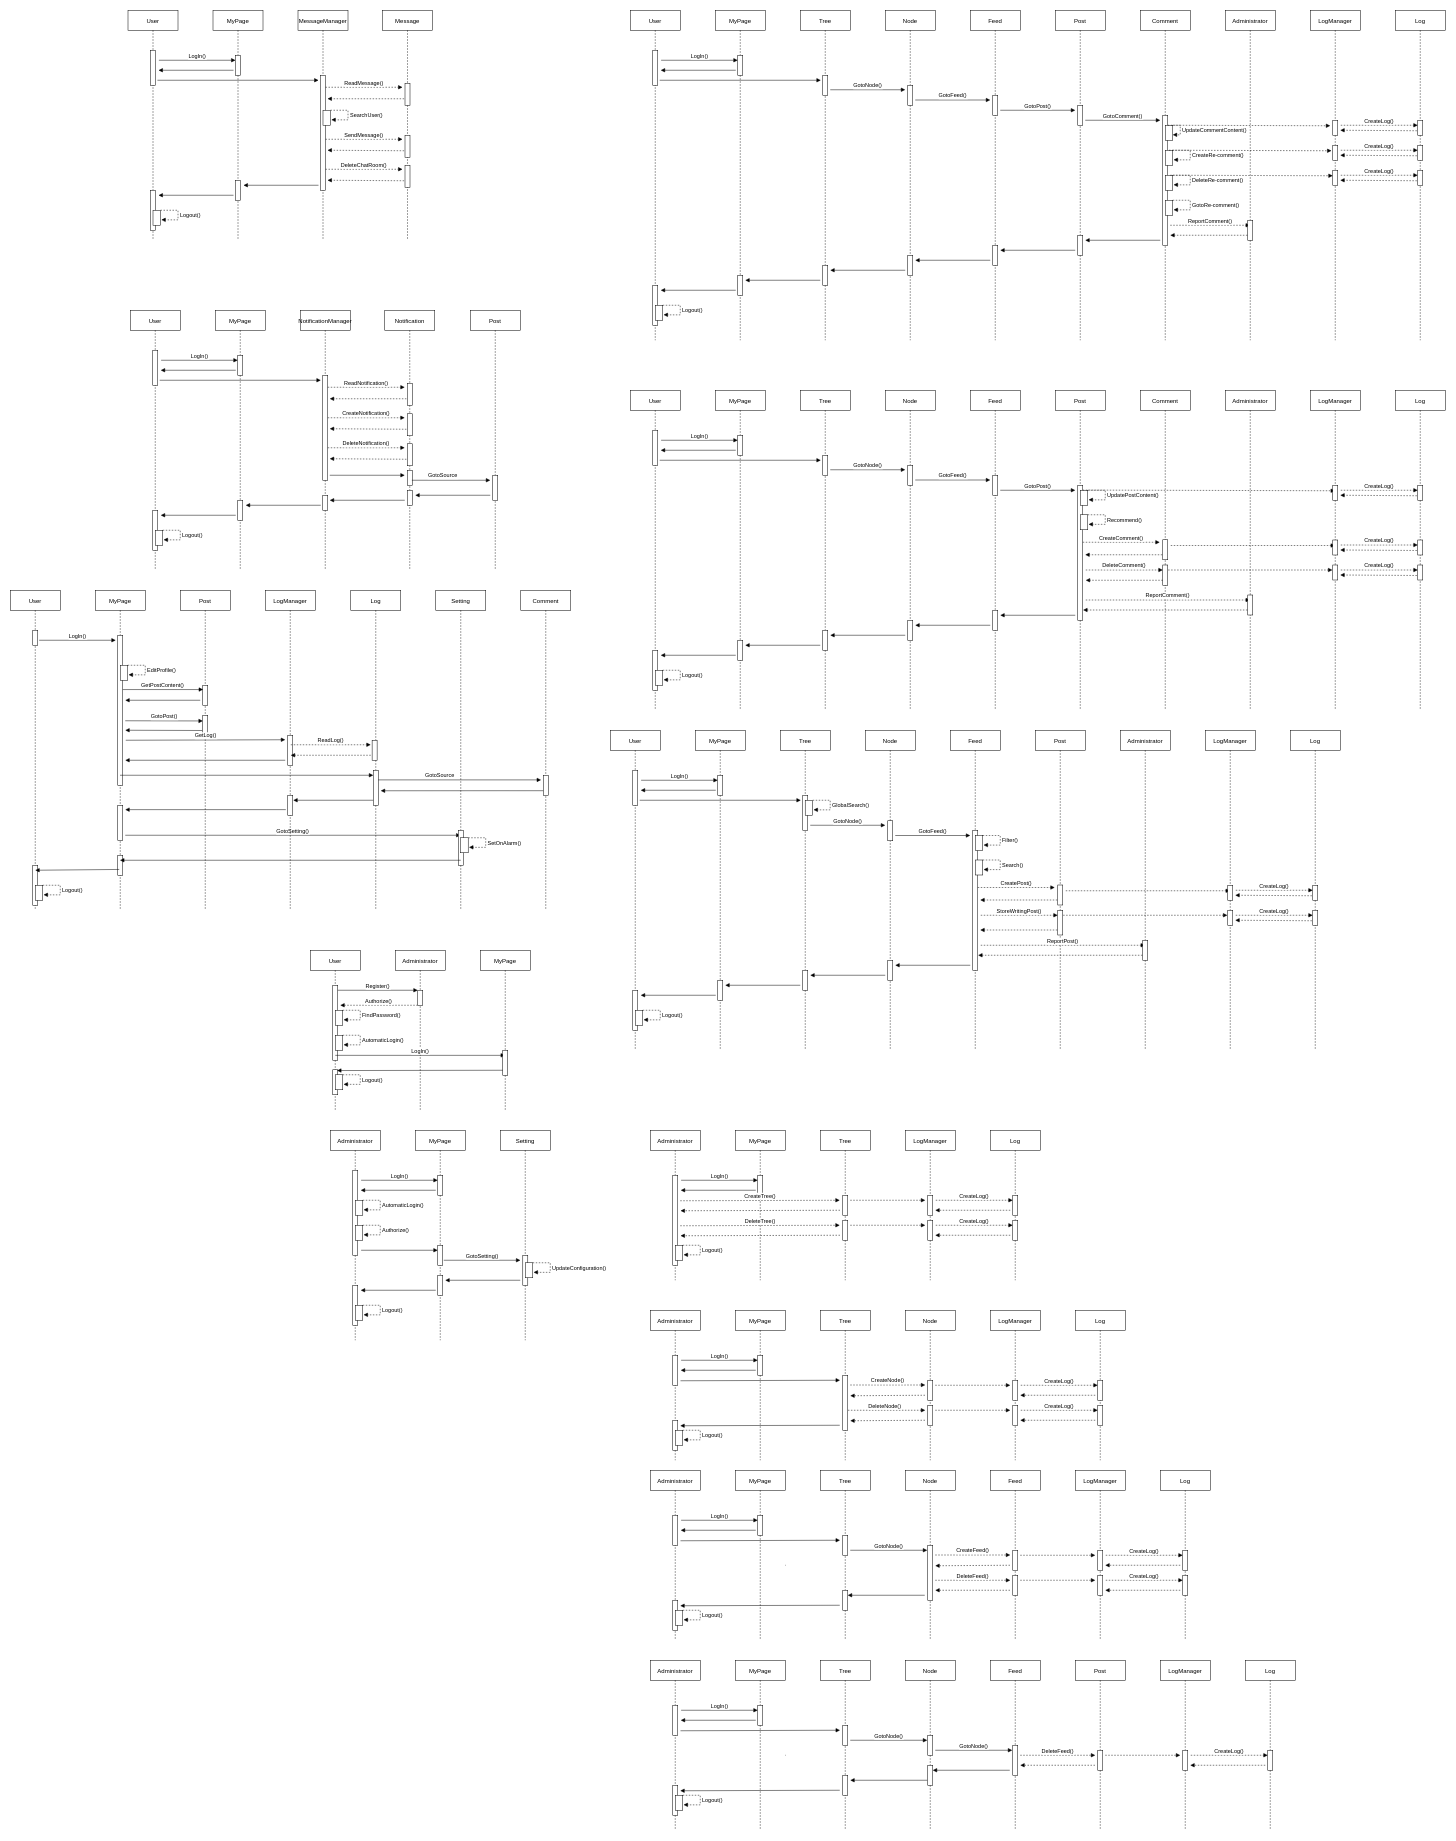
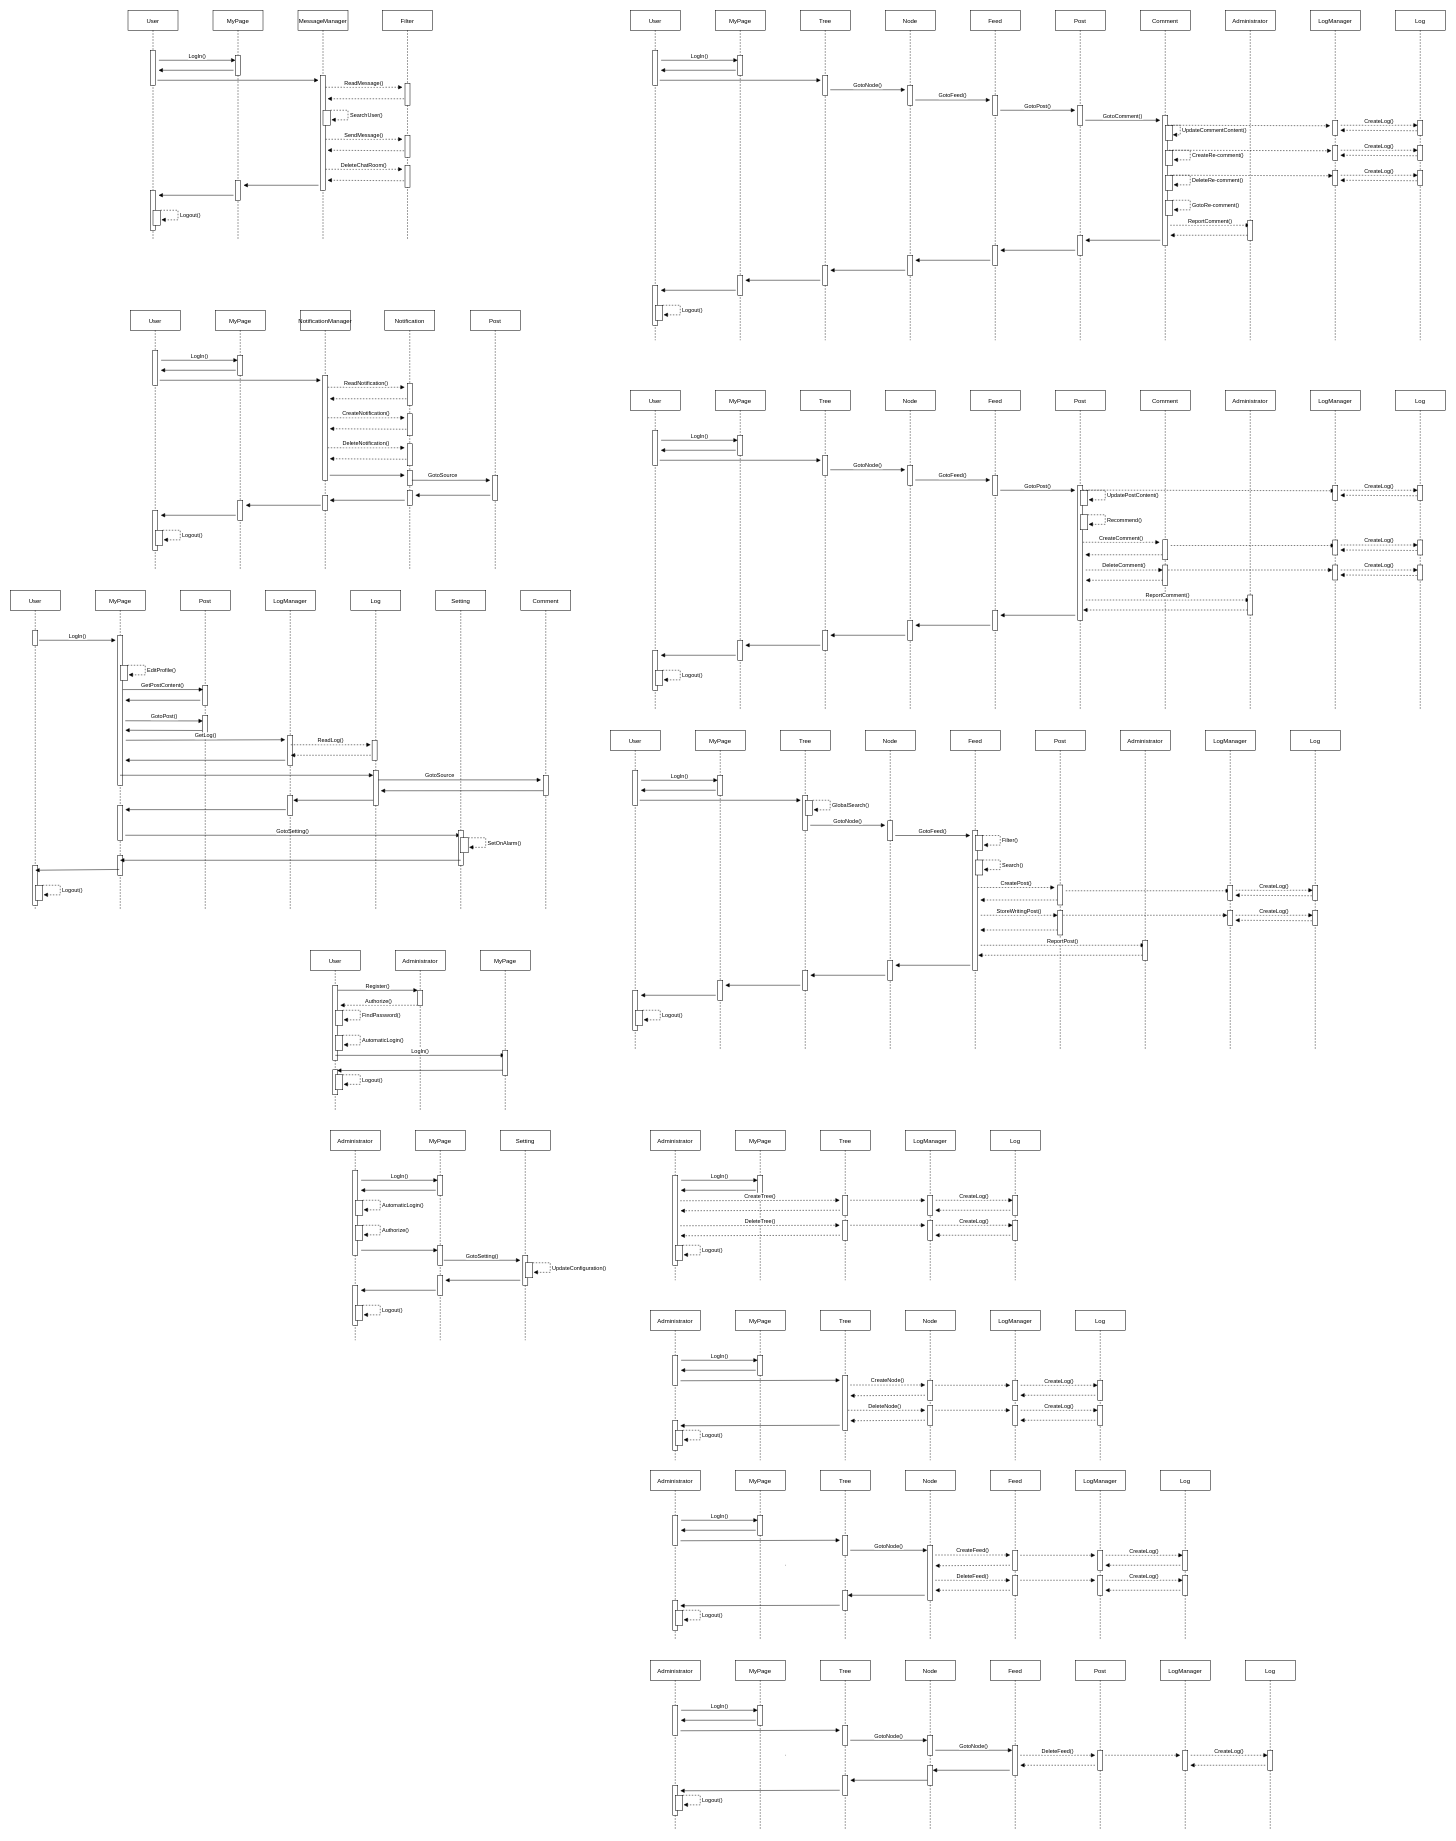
- <mxCell id="80" value="Message" style="shape=umlLifeline;perimeter=lifelinePerimeter;container=1;collapsible=0;recursiveResize=0;rounded=0;shadow=0;strokeWidth=1;" parent="1" vertex="1"><mxGeometry x="764.5" y="20" width="100" height="460" as="geometry" /></mxCell>
+ <mxCell id="80" value="Filter" style="shape=umlLifeline;perimeter=lifelinePerimeter;container=1;collapsible=0;recursiveResize=0;rounded=0;shadow=0;strokeWidth=1;" parent="1" vertex="1"><mxGeometry x="764.5" y="20" width="100" height="460" as="geometry" /></mxCell>
